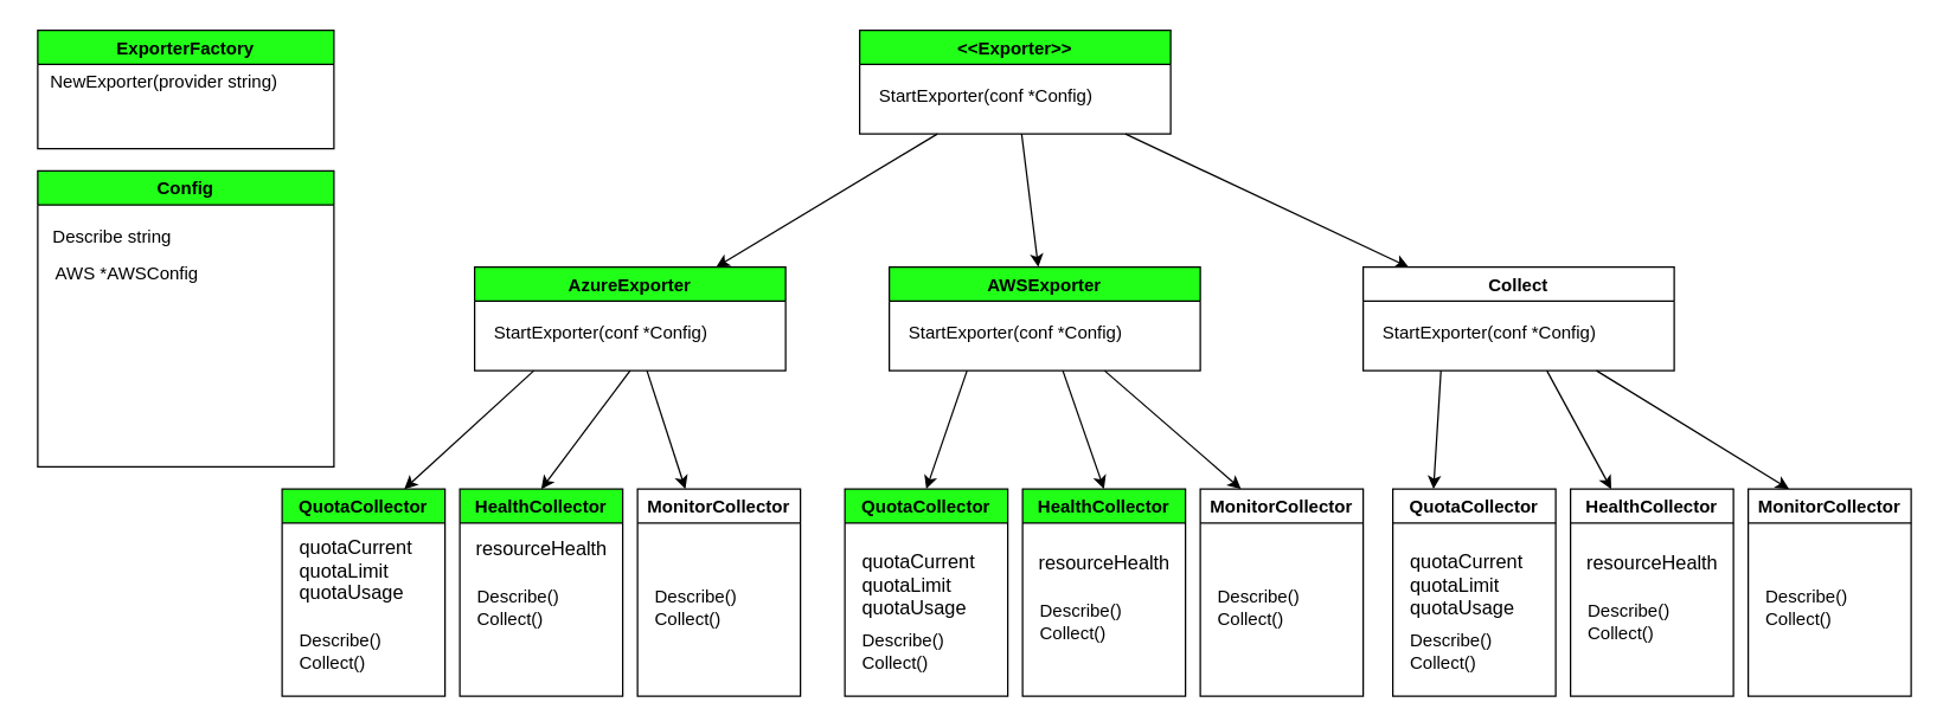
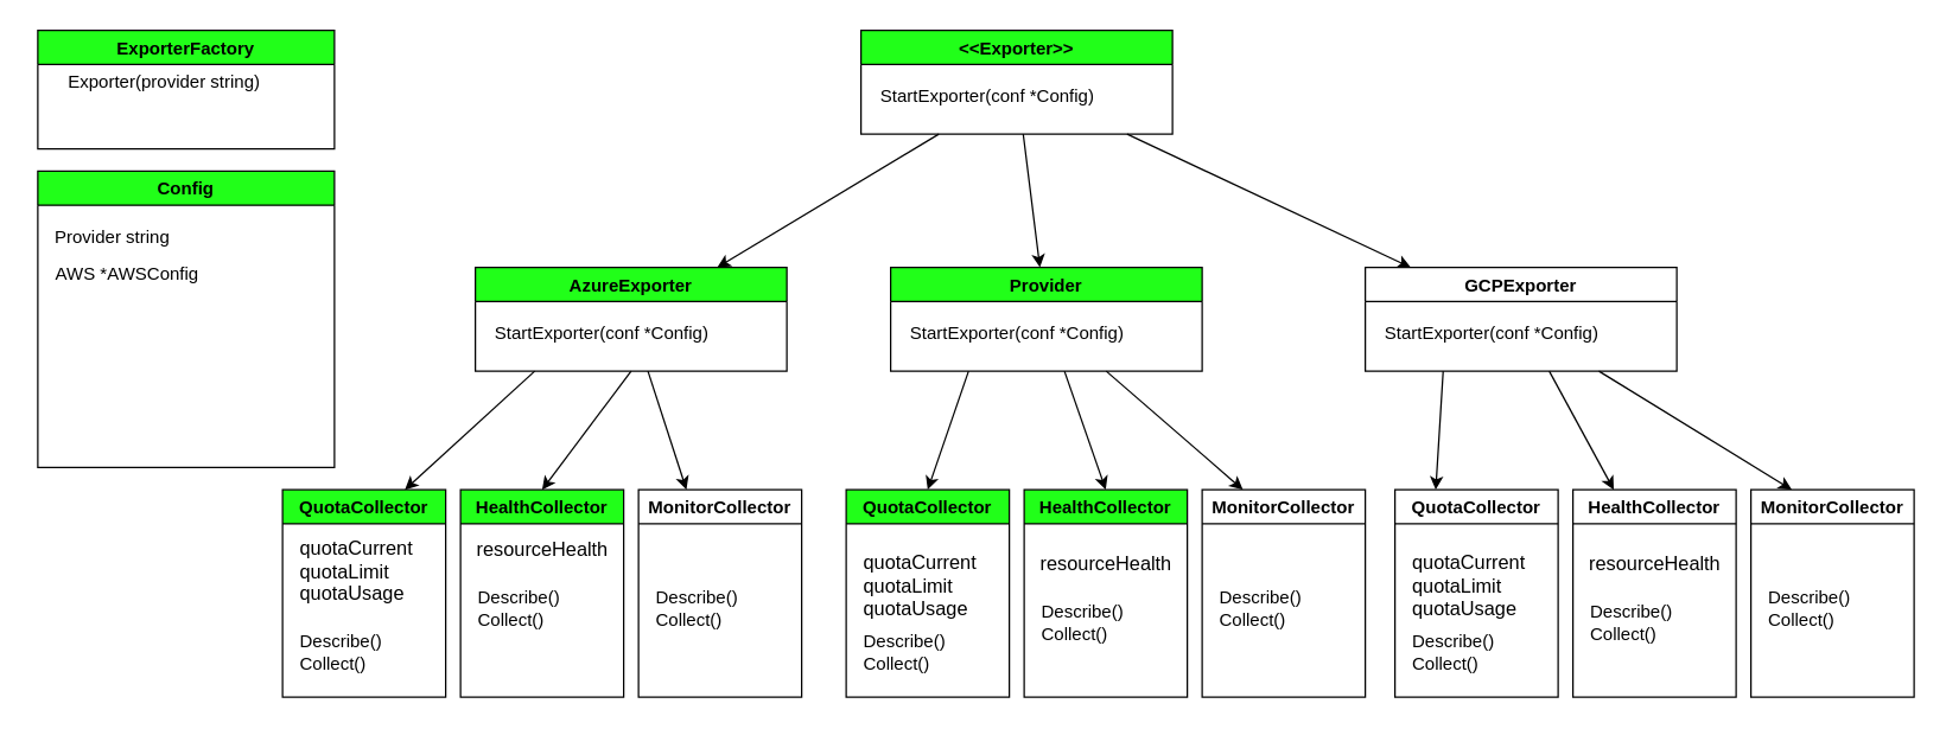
- <mxCell id="8" value="NewExporter(provider string)" style="text;html=1;align=center;verticalAlign=middle;resizable=0;points=[];autosize=1;strokeColor=none;fillColor=none;" vertex="1" parent="7"><mxGeometry x="-5" y="20" width="180" height="30" as="geometry" /></mxCell>
+ <mxCell id="8" value="Exporter(provider string)" style="text;html=1;align=center;verticalAlign=middle;resizable=0;points=[];autosize=1;strokeColor=none;fillColor=none;" vertex="1" parent="7"><mxGeometry x="-5" y="20" width="180" height="30" as="geometry" /></mxCell>
- <mxCell id="10" value="Describe string" style="text;html=1;align=center;verticalAlign=middle;resizable=0;points=[];autosize=1;strokeColor=none;fillColor=none;" vertex="1" parent="9"><mxGeometry y="30" width="100" height="30" as="geometry" /></mxCell>
+ <mxCell id="10" value="Provider string" style="text;html=1;align=center;verticalAlign=middle;resizable=0;points=[];autosize=1;strokeColor=none;fillColor=none;" vertex="1" parent="9"><mxGeometry y="30" width="100" height="30" as="geometry" /></mxCell>
- <mxCell id="18" value="AWSExporter" style="swimlane;startSize=23;fillColor=#21ff19;" vertex="1" parent="1"><mxGeometry x="600" y="180" width="210" height="70" as="geometry"><mxRectangle x="309" y="30" width="120" height="30" as="alternateBounds" /></mxGeometry></mxCell>
+ <mxCell id="18" value="Provider" style="swimlane;startSize=23;fillColor=#21ff19;" vertex="1" parent="1"><mxGeometry x="600" y="180" width="210" height="70" as="geometry"><mxRectangle x="309" y="30" width="120" height="30" as="alternateBounds" /></mxGeometry></mxCell>
- <mxCell id="22" value="Collect" style="swimlane;" vertex="1" parent="1"><mxGeometry x="920" y="180" width="210" height="70" as="geometry"><mxRectangle x="309" y="30" width="120" height="30" as="alternateBounds" /></mxGeometry></mxCell>
+ <mxCell id="22" value="GCPExporter" style="swimlane;" vertex="1" parent="1"><mxGeometry x="920" y="180" width="210" height="70" as="geometry"><mxRectangle x="309" y="30" width="120" height="30" as="alternateBounds" /></mxGeometry></mxCell>
